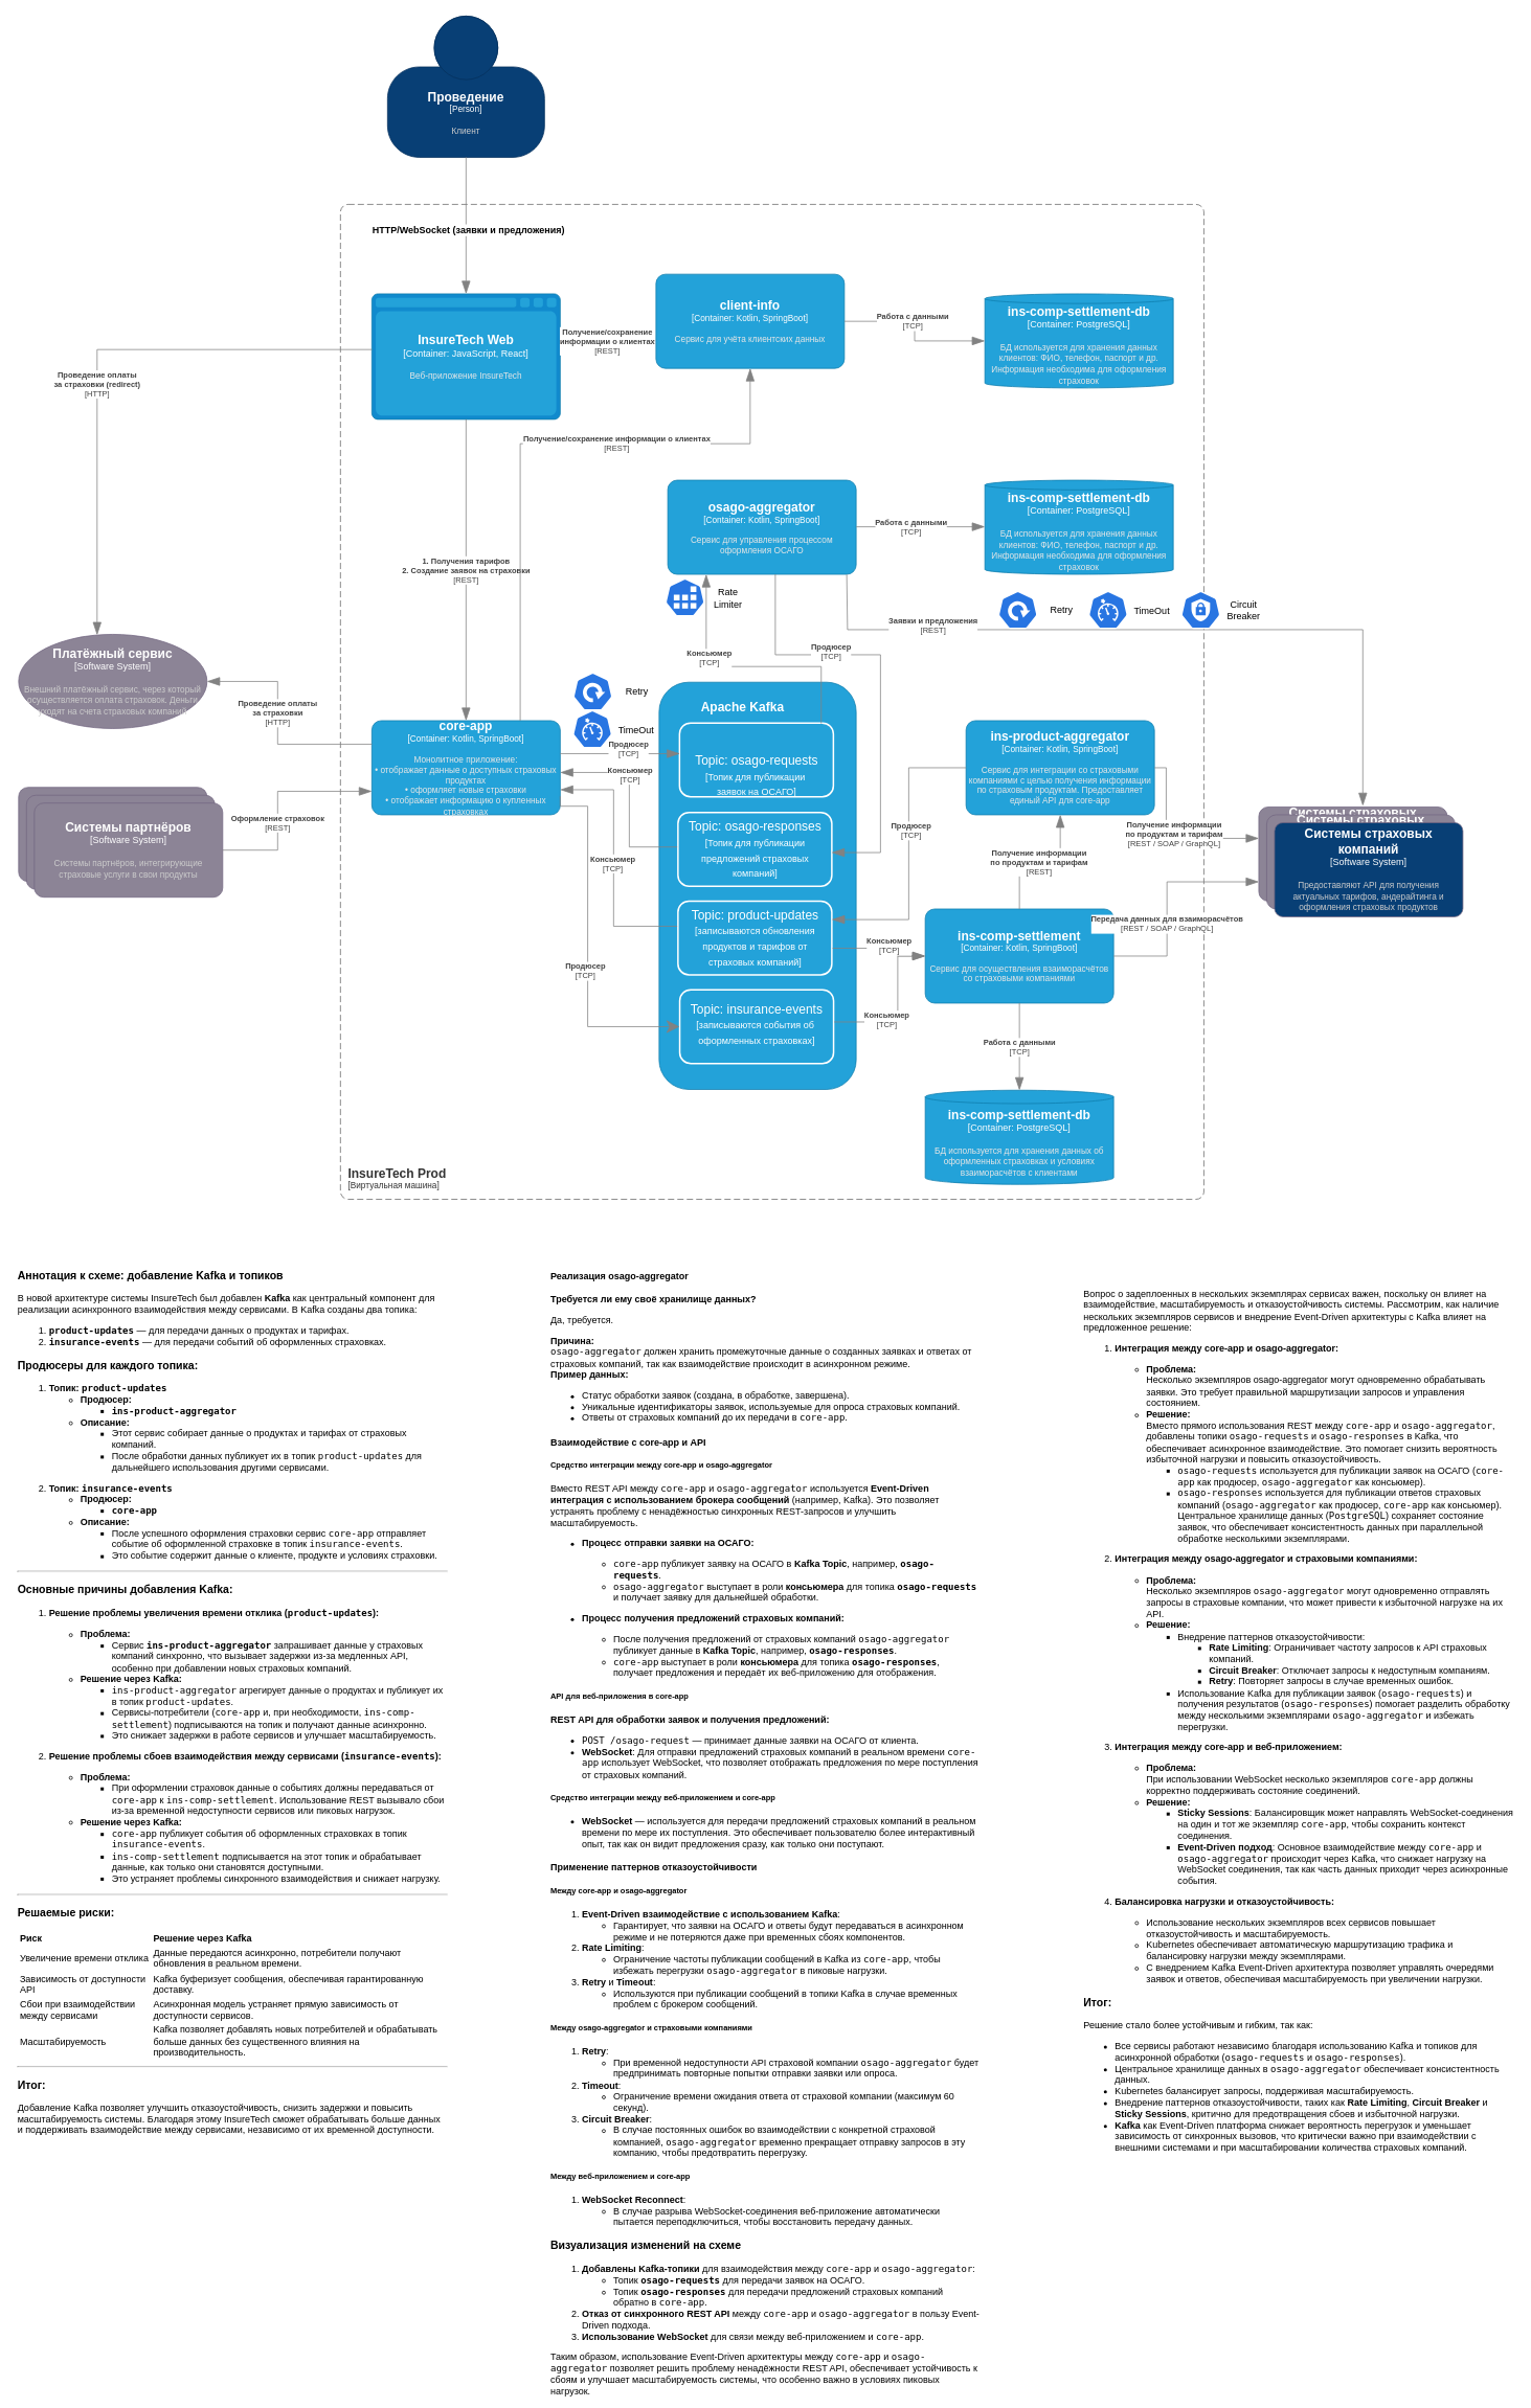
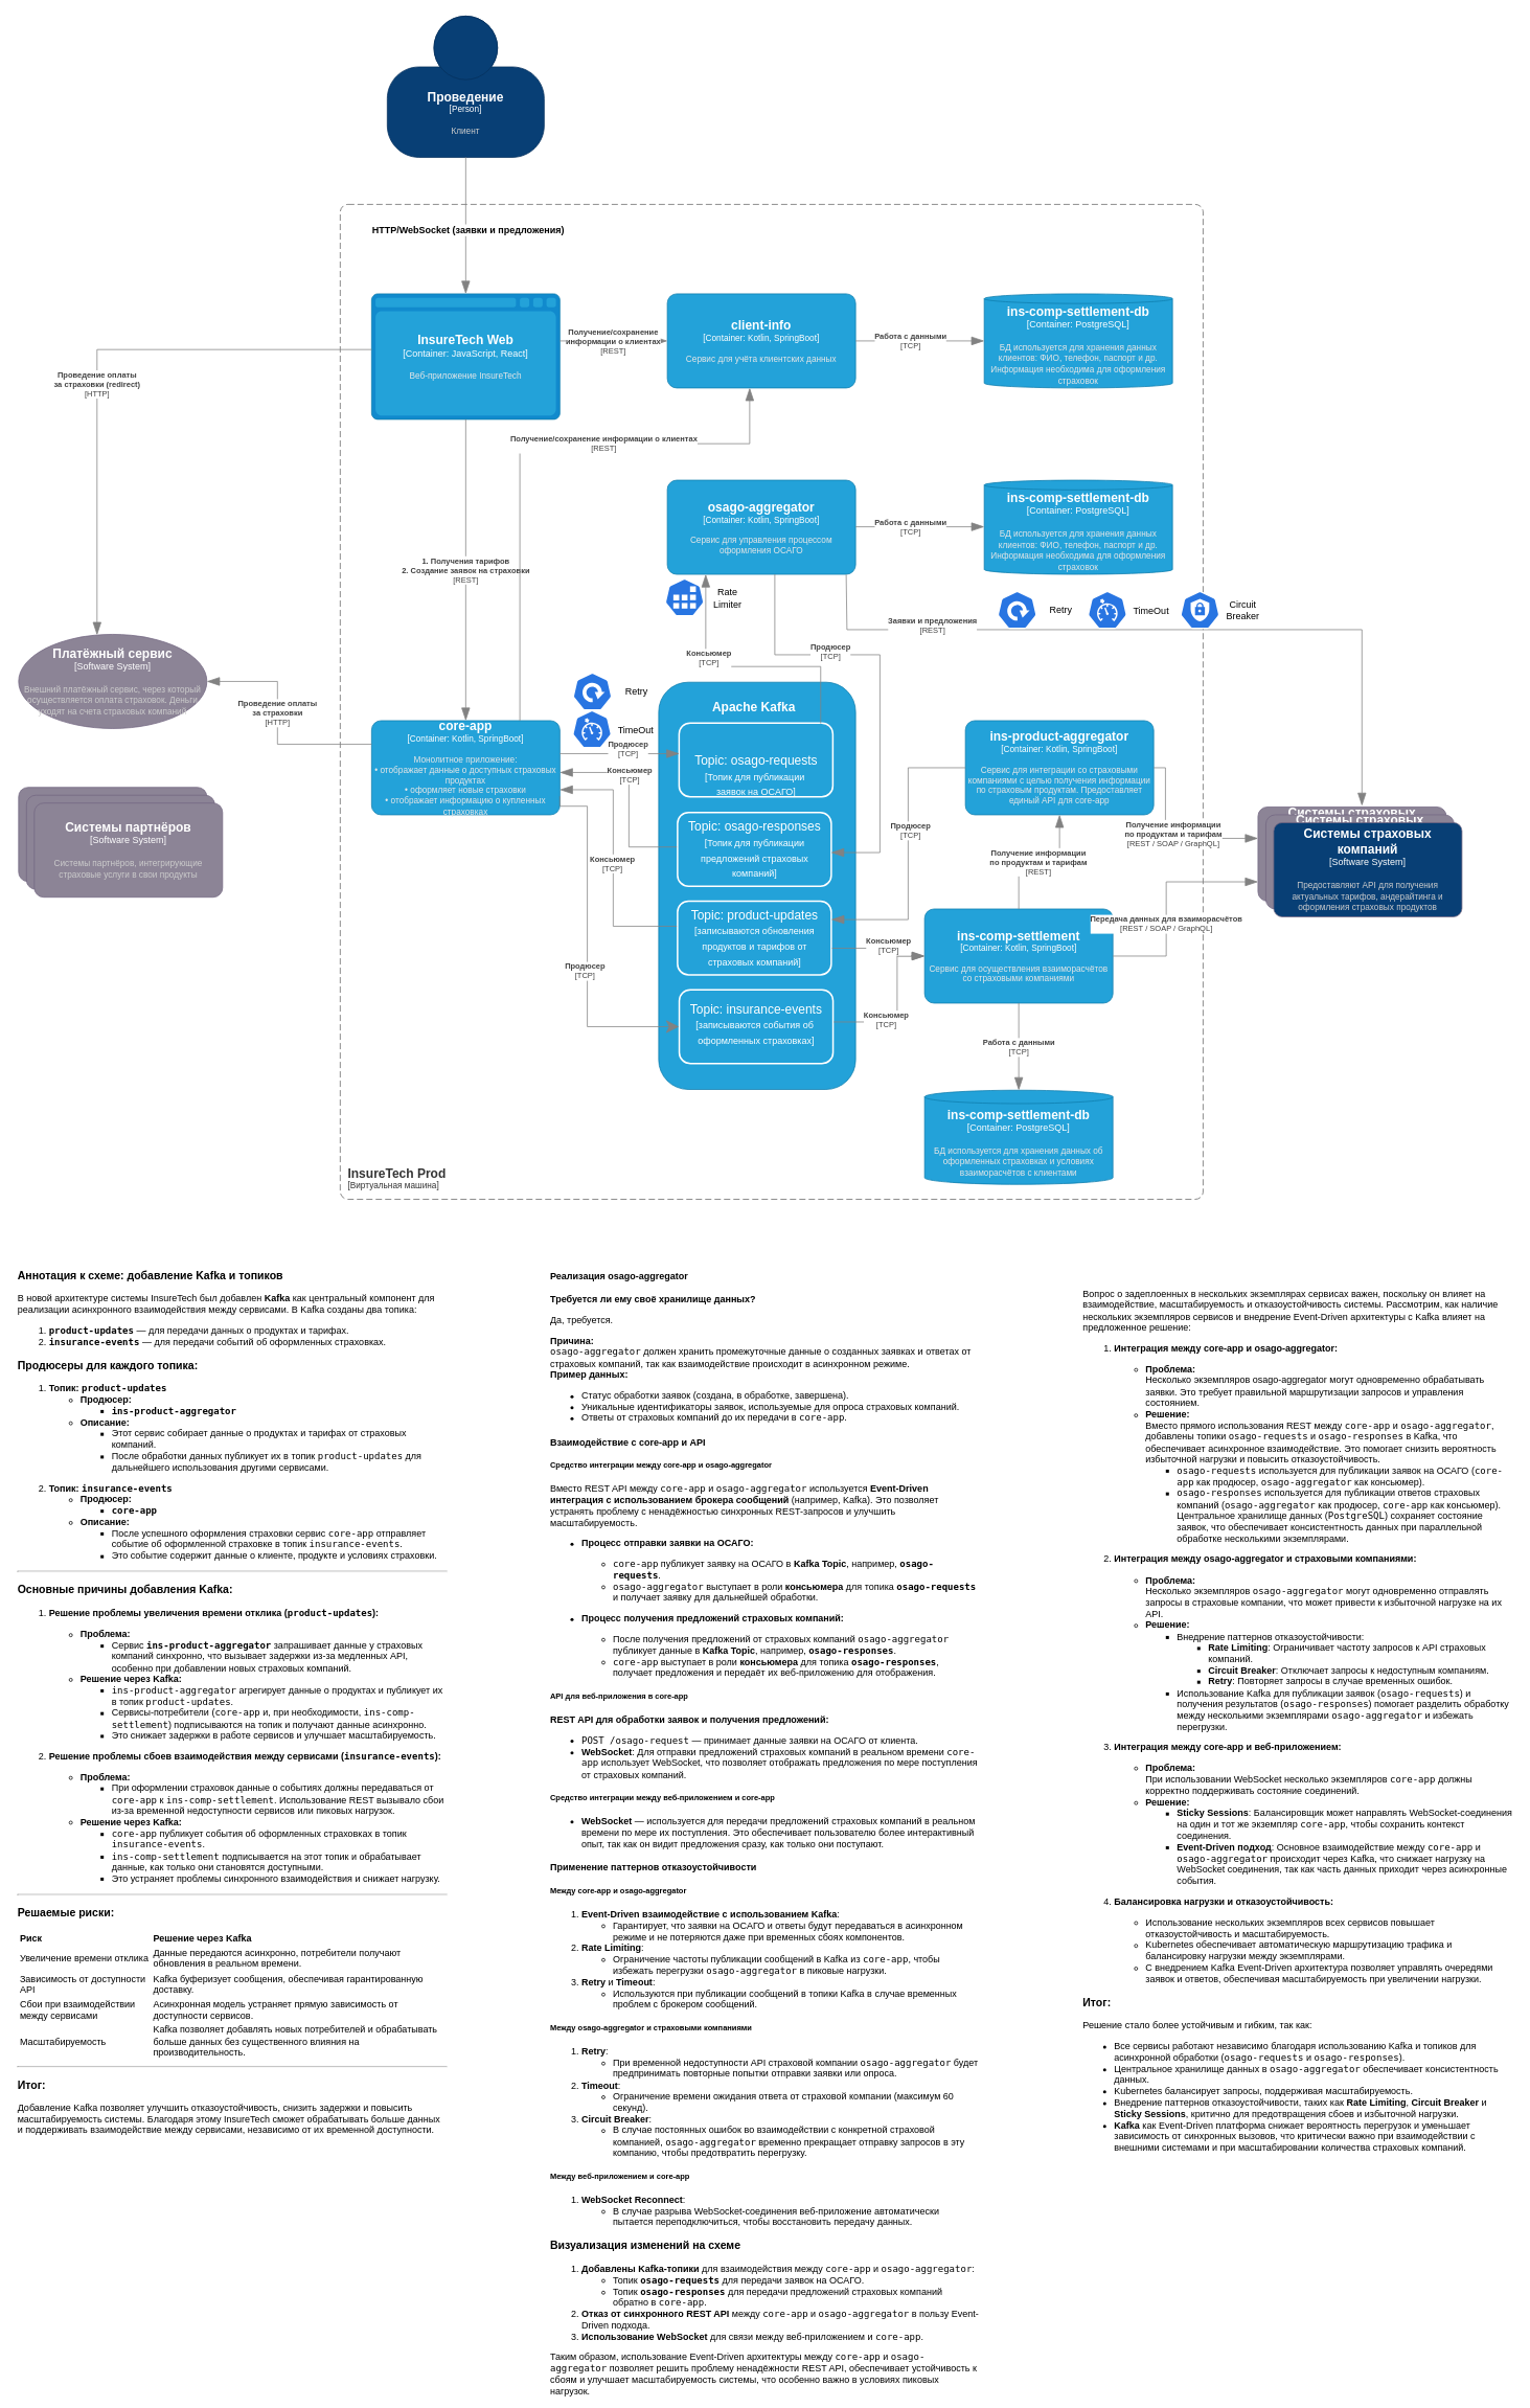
- <mxCell id="26" value="&lt;font style=&quot;font-size: 16px&quot;&gt;&lt;b&gt;client-info&lt;/b&gt;&lt;/font&gt;&lt;div&gt;[Container: Kotlin, SpringBoot]&lt;/div&gt;&lt;br&gt;&lt;div&gt;&lt;font style=&quot;font-size: 11px&quot;&gt;&lt;font color=&quot;#E6E6E6&quot;&gt;Сервис для учёта клиентских данных&lt;/font&gt;&lt;/div&gt;" style="rounded=1;whiteSpace=wrap;html=1;fontSize=11;labelBackgroundColor=none;fillColor=#23A2D9;fontColor=#ffffff;align=center;arcSize=10;strokeColor=#0E7DAD;metaEdit=1;resizable=0;points=[[0.25,0,0],[0.5,0,0],[0.75,0,0],[1,0.25,0],[1,0.5,0],[1,0.75,0],[0.75,1,0],[0.5,1,0],[0.25,1,0],[0,0.75,0],[0,0.5,0],[0,0.25,0]];" parent="1" vertex="1"><mxGeometry x="835" y="349" width="240" height="120" as="geometry" /></mxCell>
+ <mxCell id="26" value="&lt;font style=&quot;font-size: 16px&quot;&gt;&lt;b&gt;client-info&lt;/b&gt;&lt;/font&gt;&lt;div&gt;[Container: Kotlin, SpringBoot]&lt;/div&gt;&lt;br&gt;&lt;div&gt;&lt;font style=&quot;font-size: 11px&quot;&gt;&lt;font color=&quot;#E6E6E6&quot;&gt;Сервис для учёта клиентских данных&lt;/font&gt;&lt;/div&gt;" style="rounded=1;whiteSpace=wrap;html=1;fontSize=11;labelBackgroundColor=none;fillColor=#23A2D9;fontColor=#ffffff;align=center;arcSize=10;strokeColor=#0E7DAD;metaEdit=1;resizable=0;points=[[0.25,0,0],[0.5,0,0],[0.75,0,0],[1,0.25,0],[1,0.5,0],[1,0.75,0],[0.75,1,0],[0.5,1,0],[0.25,1,0],[0,0.75,0],[0,0.5,0],[0,0.25,0]];" parent="1" vertex="1"><mxGeometry x="850" y="374" width="240" height="120" as="geometry" /></mxCell>
- <mxCell id="32" value="Apache Kafka" style="text;html=1;align=center;verticalAlign=middle;whiteSpace=wrap;rounded=0;fontSize=16;fontColor=#FFFFFF;fontStyle=1" parent="1" vertex="1"><mxGeometry x="882" y="885" width="127" height="30" as="geometry" /></mxCell>
+ <mxCell id="32" value="Apache Kafka" style="text;html=1;align=center;verticalAlign=middle;whiteSpace=wrap;rounded=0;fontSize=16;fontColor=#FFFFFF;fontStyle=1" parent="1" vertex="1"><mxGeometry x="897" y="885" width="127" height="30" as="geometry" /></mxCell>
- <mxCell id="9" value="&lt;div style=&quot;text-align: left&quot;&gt;&lt;div style=&quot;text-align: center&quot;&gt;&lt;b&gt;Оформление страховок&lt;/b&gt;&lt;/div&gt;&lt;div style=&quot;text-align: center&quot;&gt;[REST]&lt;/div&gt;&lt;/div&gt;" style="endArrow=blockThin;html=1;fontSize=10;fontColor=#404040;strokeWidth=1;endFill=1;strokeColor=#828282;elbow=vertical;metaEdit=1;endSize=14;startSize=14;jumpStyle=arc;jumpSize=16;rounded=0;edgeStyle=orthogonalEdgeStyle;" parent="1" source="8" target="3" edge="1"><mxGeometry x="-0.207" width="240" relative="1" as="geometry"><mxPoint x="33" y="903" as="sourcePoint" /><mxPoint x="473" y="1083" as="targetPoint" /><Array as="points"><mxPoint x="353" y="1083" /><mxPoint x="353" y="1008" /></Array><mxPoint as="offset" /></mxGeometry></mxCell>
